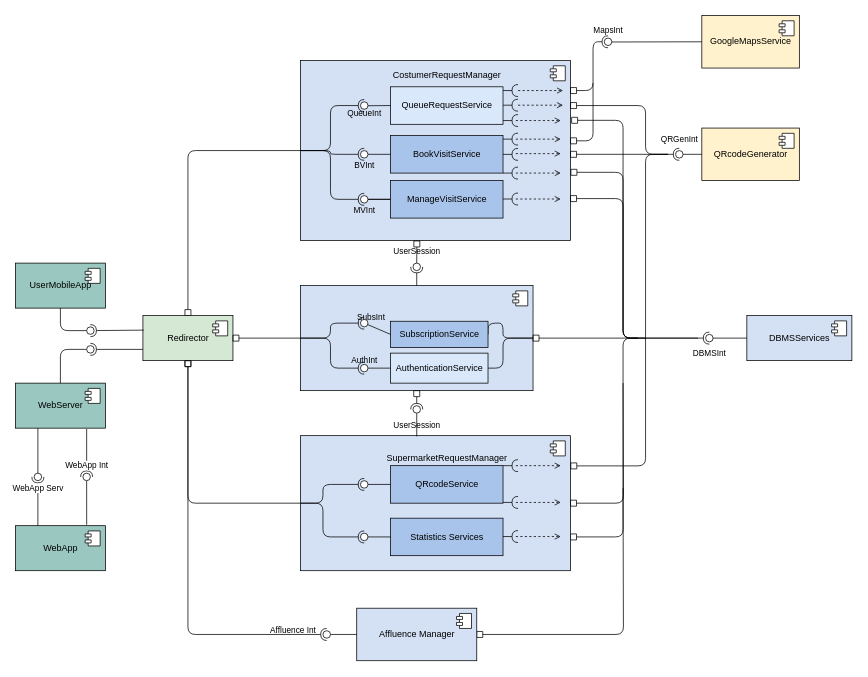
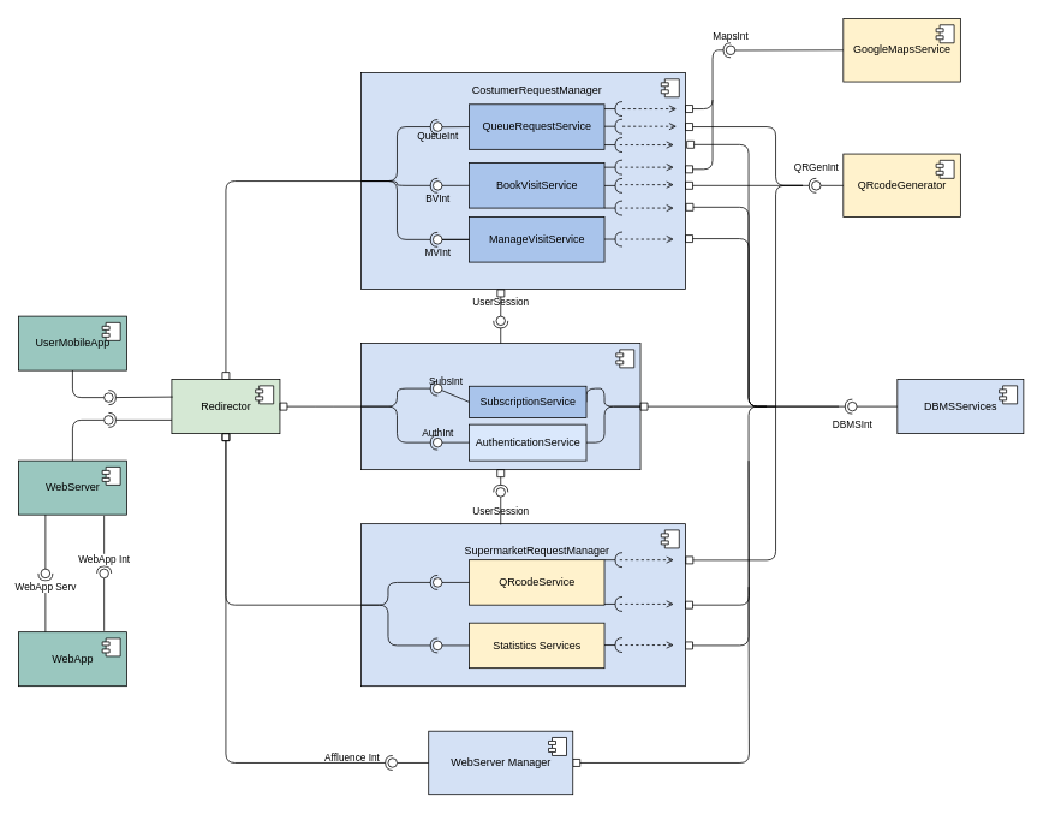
- <mxCell id="16" value="QueueRequestService" style="html=1;fillColor=#dae8fc;" parent="1" vertex="1"><mxGeometry x="520" y="115" width="150" height="50" as="geometry" /></mxCell>
+ <mxCell id="16" value="QueueRequestService" style="html=1;fillColor=#A9C4EB;" parent="1" vertex="1"><mxGeometry x="520" y="115" width="150" height="50" as="geometry" /></mxCell>
- <mxCell id="31" value="QRcodeService" style="html=1;fillColor=#A9C4EB;" parent="1" vertex="1"><mxGeometry x="520" y="620" width="150" height="50" as="geometry" /></mxCell>
+ <mxCell id="31" value="QRcodeService" style="html=1;fillColor=#fff2cc;" parent="1" vertex="1"><mxGeometry x="520" y="620" width="150" height="50" as="geometry" /></mxCell>
- <mxCell id="32" value="Statistics Services" style="html=1;fillColor=#A9C4EB;" parent="1" vertex="1"><mxGeometry x="520" y="690" width="150" height="50" as="geometry" /></mxCell>
+ <mxCell id="32" value="Statistics Services" style="html=1;fillColor=#fff2cc;" parent="1" vertex="1"><mxGeometry x="520" y="690" width="150" height="50" as="geometry" /></mxCell>
- <mxCell id="91" value="Affluence Manager" style="html=1;dropTarget=0;fillColor=#D4E1F5;" parent="1" vertex="1"><mxGeometry x="475" y="810" width="160" height="70" as="geometry" /></mxCell>
+ <mxCell id="91" value="WebServer Manager" style="html=1;dropTarget=0;fillColor=#D4E1F5;" parent="1" vertex="1"><mxGeometry x="475" y="810" width="160" height="70" as="geometry" /></mxCell>
